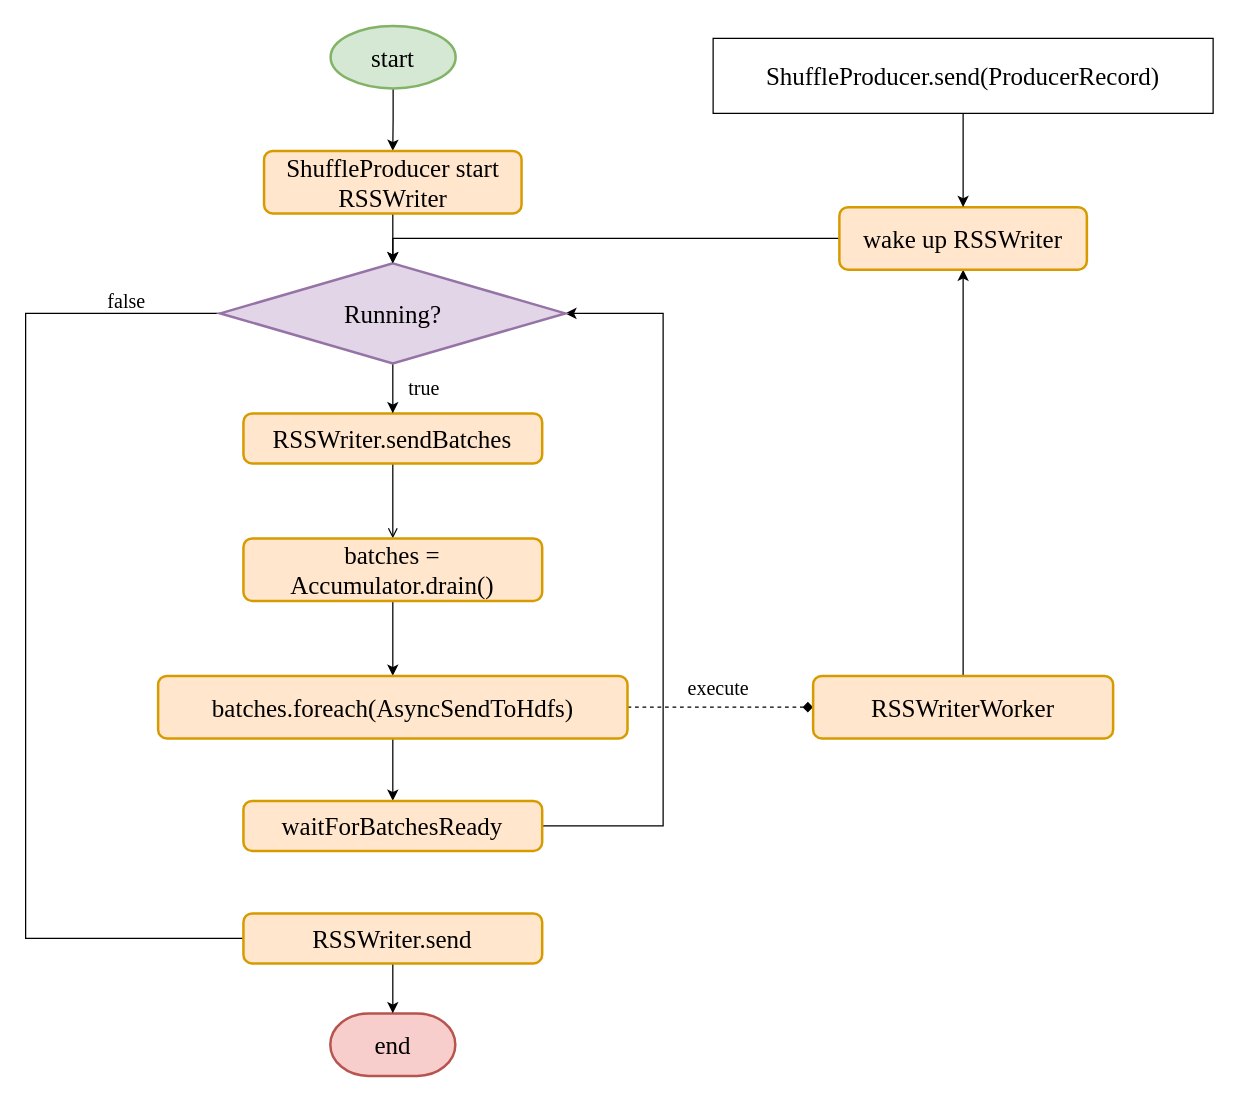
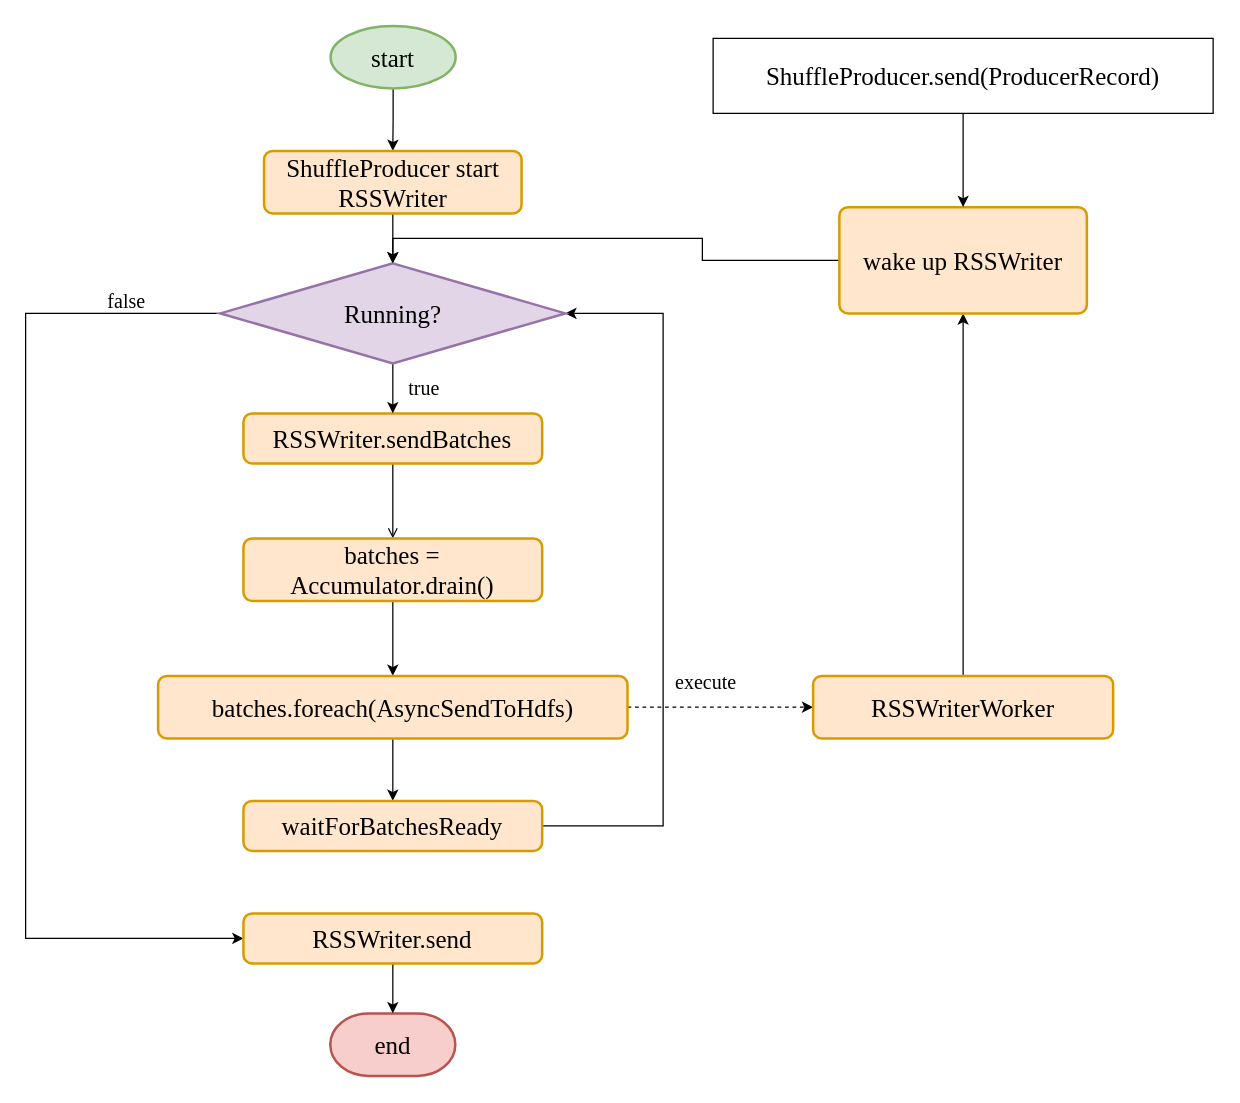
- <mxCell id="24" value="&lt;font face=&quot;Consolas&quot; style=&quot;font-size: 20px&quot;&gt;wake up RSSWriter&lt;/font&gt;" style="rounded=1;whiteSpace=wrap;html=1;absoluteArcSize=1;arcSize=14;strokeWidth=2;fillColor=#ffe6cc;strokeColor=#d79b00;" vertex="1" parent="1"><mxGeometry x="671" y="165" width="198" height="50" as="geometry" /></mxCell>
+ <mxCell id="24" value="&lt;font face=&quot;Consolas&quot; style=&quot;font-size: 20px&quot;&gt;wake up RSSWriter&lt;/font&gt;" style="rounded=1;whiteSpace=wrap;html=1;absoluteArcSize=1;arcSize=14;strokeWidth=2;fillColor=#ffe6cc;strokeColor=#d79b00;" vertex="1" parent="1"><mxGeometry x="671" y="165" width="198" height="85" as="geometry" /></mxCell>
- <mxCell id="27" value="&lt;font face=&quot;Consolas&quot; style=&quot;font-size: 16px&quot;&gt;execute&lt;/font&gt;" style="text;html=1;strokeColor=none;fillColor=none;align=center;verticalAlign=middle;whiteSpace=wrap;rounded=0;" vertex="1" parent="1"><mxGeometry x="540" y="540" width="69" height="20" as="geometry" /></mxCell>
+ <mxCell id="27" value="&lt;font face=&quot;Consolas&quot; style=&quot;font-size: 16px&quot;&gt;execute&lt;/font&gt;" style="text;html=1;strokeColor=none;fillColor=none;align=center;verticalAlign=middle;whiteSpace=wrap;rounded=0;" vertex="1" parent="1"><mxGeometry x="530" y="535" width="69" height="20" as="geometry" /></mxCell>
- <mxCell id="12" style="edgeStyle=orthogonalEdgeStyle;rounded=0;orthogonalLoop=1;jettySize=auto;html=1;exitX=1;exitY=0.5;exitDx=0;exitDy=0;entryX=0;entryY=0.5;entryDx=0;entryDy=0;dashed=1;endArrow=diamond;" edge="1" parent="1" source="13" target="22"><mxGeometry relative="1" as="geometry" /></mxCell>
+ <mxCell id="12" style="edgeStyle=orthogonalEdgeStyle;rounded=0;orthogonalLoop=1;jettySize=auto;html=1;exitX=1;exitY=0.5;exitDx=0;exitDy=0;entryX=0;entryY=0.5;entryDx=0;entryDy=0;dashed=1;" edge="1" parent="1" source="13" target="22"><mxGeometry relative="1" as="geometry" /></mxCell>
- <mxCell id="17" style="edgeStyle=orthogonalEdgeStyle;rounded=0;orthogonalLoop=1;jettySize=auto;html=1;exitX=0;exitY=0.5;exitDx=0;exitDy=0;exitPerimeter=0;entryX=0;entryY=0.5;entryDx=0;entryDy=0;endArrow=none;" edge="1" parent="1" source="18" target="20"><mxGeometry relative="1" as="geometry"><mxPoint x="30" y="250" as="targetPoint" /><Array as="points"><mxPoint x="20" y="250" /><mxPoint x="20" y="750" /></Array></mxGeometry></mxCell>
+ <mxCell id="17" style="edgeStyle=orthogonalEdgeStyle;rounded=0;orthogonalLoop=1;jettySize=auto;html=1;exitX=0;exitY=0.5;exitDx=0;exitDy=0;exitPerimeter=0;entryX=0;entryY=0.5;entryDx=0;entryDy=0;" edge="1" parent="1" source="18" target="20"><mxGeometry relative="1" as="geometry"><mxPoint x="30" y="250" as="targetPoint" /><Array as="points"><mxPoint x="20" y="250" /><mxPoint x="20" y="750" /></Array></mxGeometry></mxCell>
